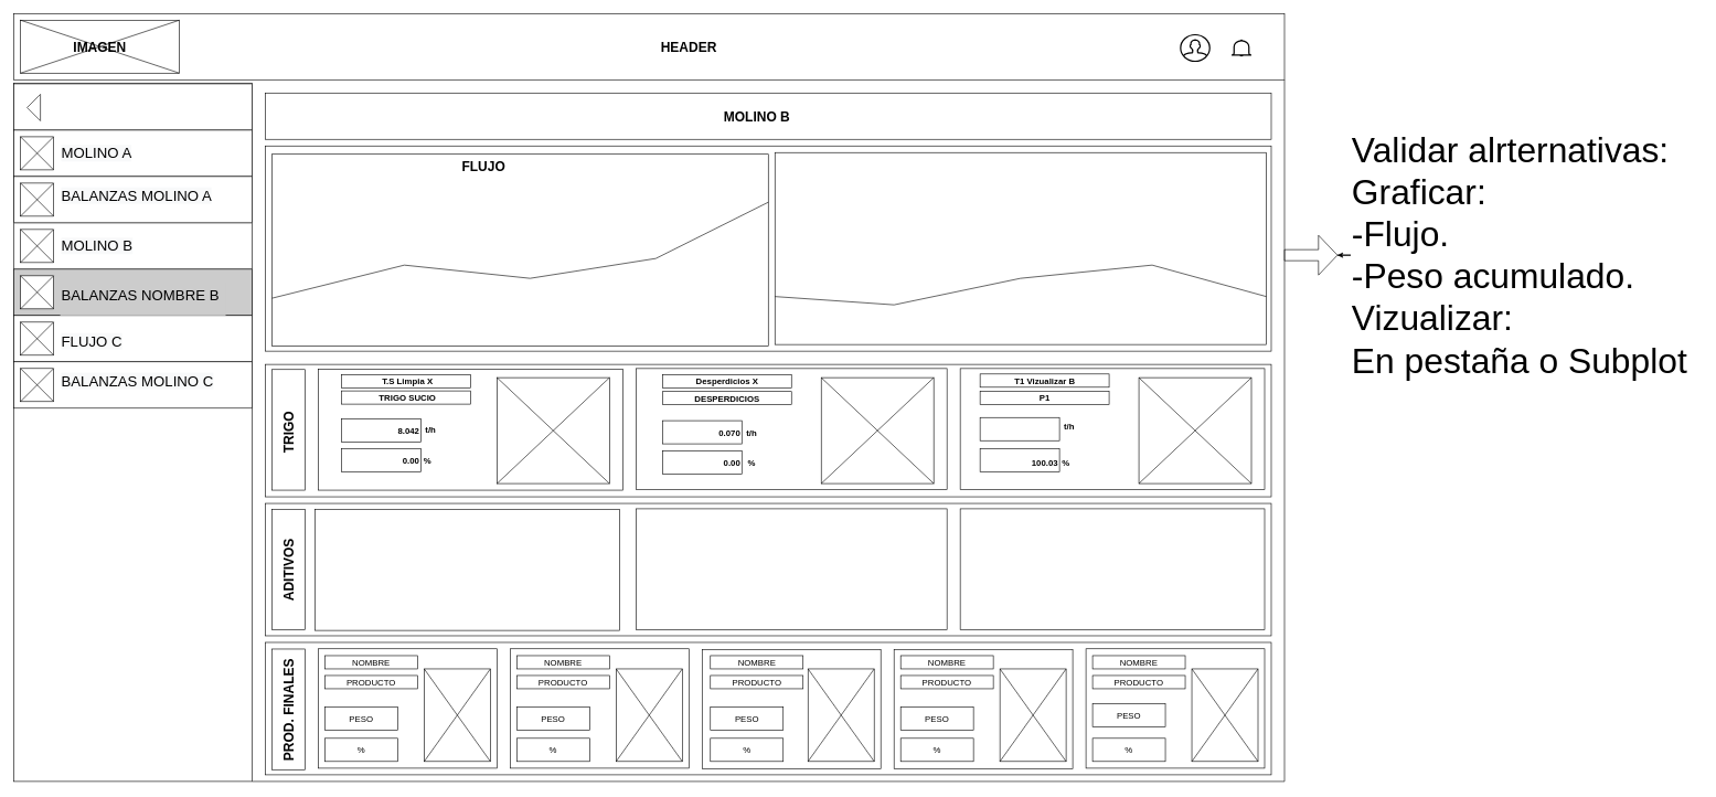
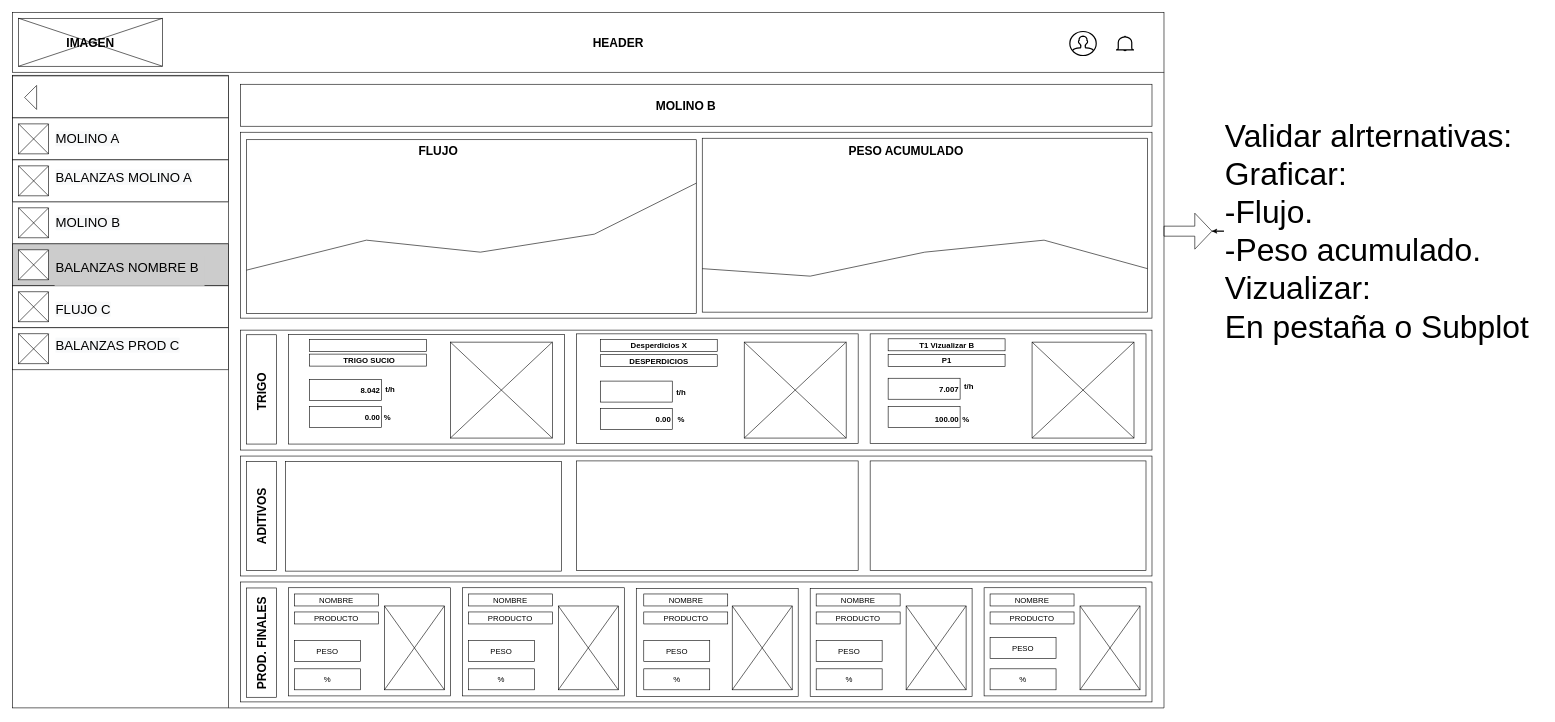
- <mxCell id="7" value="&lt;div style=&quot;text-align: justify;&quot;&gt;&lt;span style=&quot;font-size: 20px;&quot;&gt;&lt;b&gt;HEADER&lt;/b&gt;&lt;/span&gt;&lt;/div&gt;" style="text;html=1;strokeColor=none;fillColor=none;align=center;verticalAlign=middle;whiteSpace=wrap;rounded=0;" parent="1" vertex="1"><mxGeometry x="910" y="55" width="260" height="30" as="geometry" /></mxCell>
+ <mxCell id="7" value="&lt;div style=&quot;text-align: justify;&quot;&gt;&lt;span style=&quot;font-size: 20px;&quot;&gt;&lt;b&gt;HEADER&lt;/b&gt;&lt;/span&gt;&lt;/div&gt;" style="text;html=1;strokeColor=none;fillColor=none;align=center;verticalAlign=middle;whiteSpace=wrap;rounded=0;" parent="1" vertex="1"><mxGeometry x="900" y="55" width="260" height="30" as="geometry" /></mxCell>
+ <mxCell id="155" value="&lt;div style=&quot;text-align: justify;&quot;&gt;&lt;span style=&quot;font-size: 20px;&quot;&gt;&lt;b&gt;PESO ACUMULADO&lt;/b&gt;&lt;/span&gt;&lt;/div&gt;" style="text;html=1;strokeColor=none;fillColor=none;align=center;verticalAlign=middle;whiteSpace=wrap;rounded=0;" parent="1" vertex="1"><mxGeometry x="1380" y="236.14" width="260" height="30" as="geometry" /></mxCell>
- <mxCell id="25" value="&lt;div style=&quot;text-align: justify; font-size: 13px;&quot;&gt;&lt;span style=&quot;font-size: 13px;&quot;&gt;&lt;b style=&quot;font-size: 13px;&quot;&gt;T.S Limpia X&lt;/b&gt;&lt;/span&gt;&lt;/div&gt;" style="text;html=1;strokeColor=none;fillColor=none;align=center;verticalAlign=middle;whiteSpace=wrap;rounded=0;fontSize=13;" parent="1" vertex="1"><mxGeometry x="570" y="564.5" width="90" height="21" as="geometry" /></mxCell>
- <mxCell id="153" value="&lt;span style=&quot;color: rgb(0, 0, 0); font-family: Helvetica; font-size: 22px; font-style: normal; font-variant-ligatures: normal; font-variant-caps: normal; font-weight: 400; letter-spacing: normal; orphans: 2; text-align: center; text-indent: 0px; text-transform: none; widows: 2; word-spacing: 0px; -webkit-text-stroke-width: 0px; background-color: rgb(248, 249, 250); text-decoration-thickness: initial; text-decoration-style: initial; text-decoration-color: initial; float: none; display: inline !important;&quot;&gt;BALANZAS MOLINO C&lt;/span&gt;" style="text;whiteSpace=wrap;html=1;fontSize=22;" parent="1" vertex="1"><mxGeometry x="90" y="556.14" width="240" height="50" as="geometry" /></mxCell>
+ <mxCell id="153" value="&lt;span style=&quot;color: rgb(0, 0, 0); font-family: Helvetica; font-size: 22px; font-style: normal; font-variant-ligatures: normal; font-variant-caps: normal; font-weight: 400; letter-spacing: normal; orphans: 2; text-align: center; text-indent: 0px; text-transform: none; widows: 2; word-spacing: 0px; -webkit-text-stroke-width: 0px; background-color: rgb(248, 249, 250); text-decoration-thickness: initial; text-decoration-style: initial; text-decoration-color: initial; float: none; display: inline !important;&quot;&gt;BALANZAS PROD C&lt;/span&gt;" style="text;whiteSpace=wrap;html=1;fontSize=22;" parent="1" vertex="1"><mxGeometry x="90" y="556.14" width="240" height="50" as="geometry" /></mxCell>
+ <mxCell id="67" value="&lt;div style=&quot;font-size: 13px;&quot;&gt;&lt;span style=&quot;font-size: 13px;&quot;&gt;&lt;b style=&quot;font-size: 13px;&quot;&gt;7.007&lt;/b&gt;&lt;/span&gt;&lt;/div&gt;" style="text;html=1;strokeColor=none;fillColor=none;align=right;verticalAlign=middle;whiteSpace=wrap;rounded=0;fontSize=13;labelPosition=center;verticalLabelPosition=middle;" parent="1" vertex="1"><mxGeometry x="1480" y="638" width="120" height="21" as="geometry" /></mxCell>
- <mxCell id="61" value="&lt;div style=&quot;font-size: 13px;&quot;&gt;&lt;span style=&quot;font-size: 13px;&quot;&gt;&lt;b style=&quot;font-size: 13px;&quot;&gt;0.070&lt;/b&gt;&lt;/span&gt;&lt;/div&gt;" style="text;html=1;strokeColor=none;fillColor=none;align=right;verticalAlign=middle;whiteSpace=wrap;rounded=0;fontSize=13;labelPosition=center;verticalLabelPosition=middle;" parent="1" vertex="1"><mxGeometry x="1000" y="642" width="120" height="21" as="geometry" /></mxCell>
- <mxCell id="68" value="&lt;div style=&quot;font-size: 13px;&quot;&gt;&lt;span style=&quot;font-size: 13px;&quot;&gt;&lt;b style=&quot;font-size: 13px;&quot;&gt;100.03&lt;/b&gt;&lt;/span&gt;&lt;/div&gt;" style="text;html=1;strokeColor=none;fillColor=none;align=right;verticalAlign=middle;whiteSpace=wrap;rounded=0;fontSize=13;labelPosition=center;verticalLabelPosition=middle;" parent="1" vertex="1"><mxGeometry x="1480" y="687.5" width="120" height="21" as="geometry" /></mxCell>
+ <mxCell id="68" value="&lt;div style=&quot;font-size: 13px;&quot;&gt;&lt;span style=&quot;font-size: 13px;&quot;&gt;&lt;b style=&quot;font-size: 13px;&quot;&gt;100.00&lt;/b&gt;&lt;/span&gt;&lt;/div&gt;" style="text;html=1;strokeColor=none;fillColor=none;align=right;verticalAlign=middle;whiteSpace=wrap;rounded=0;fontSize=13;labelPosition=center;verticalLabelPosition=middle;" parent="1" vertex="1"><mxGeometry x="1480" y="687.5" width="120" height="21" as="geometry" /></mxCell>
